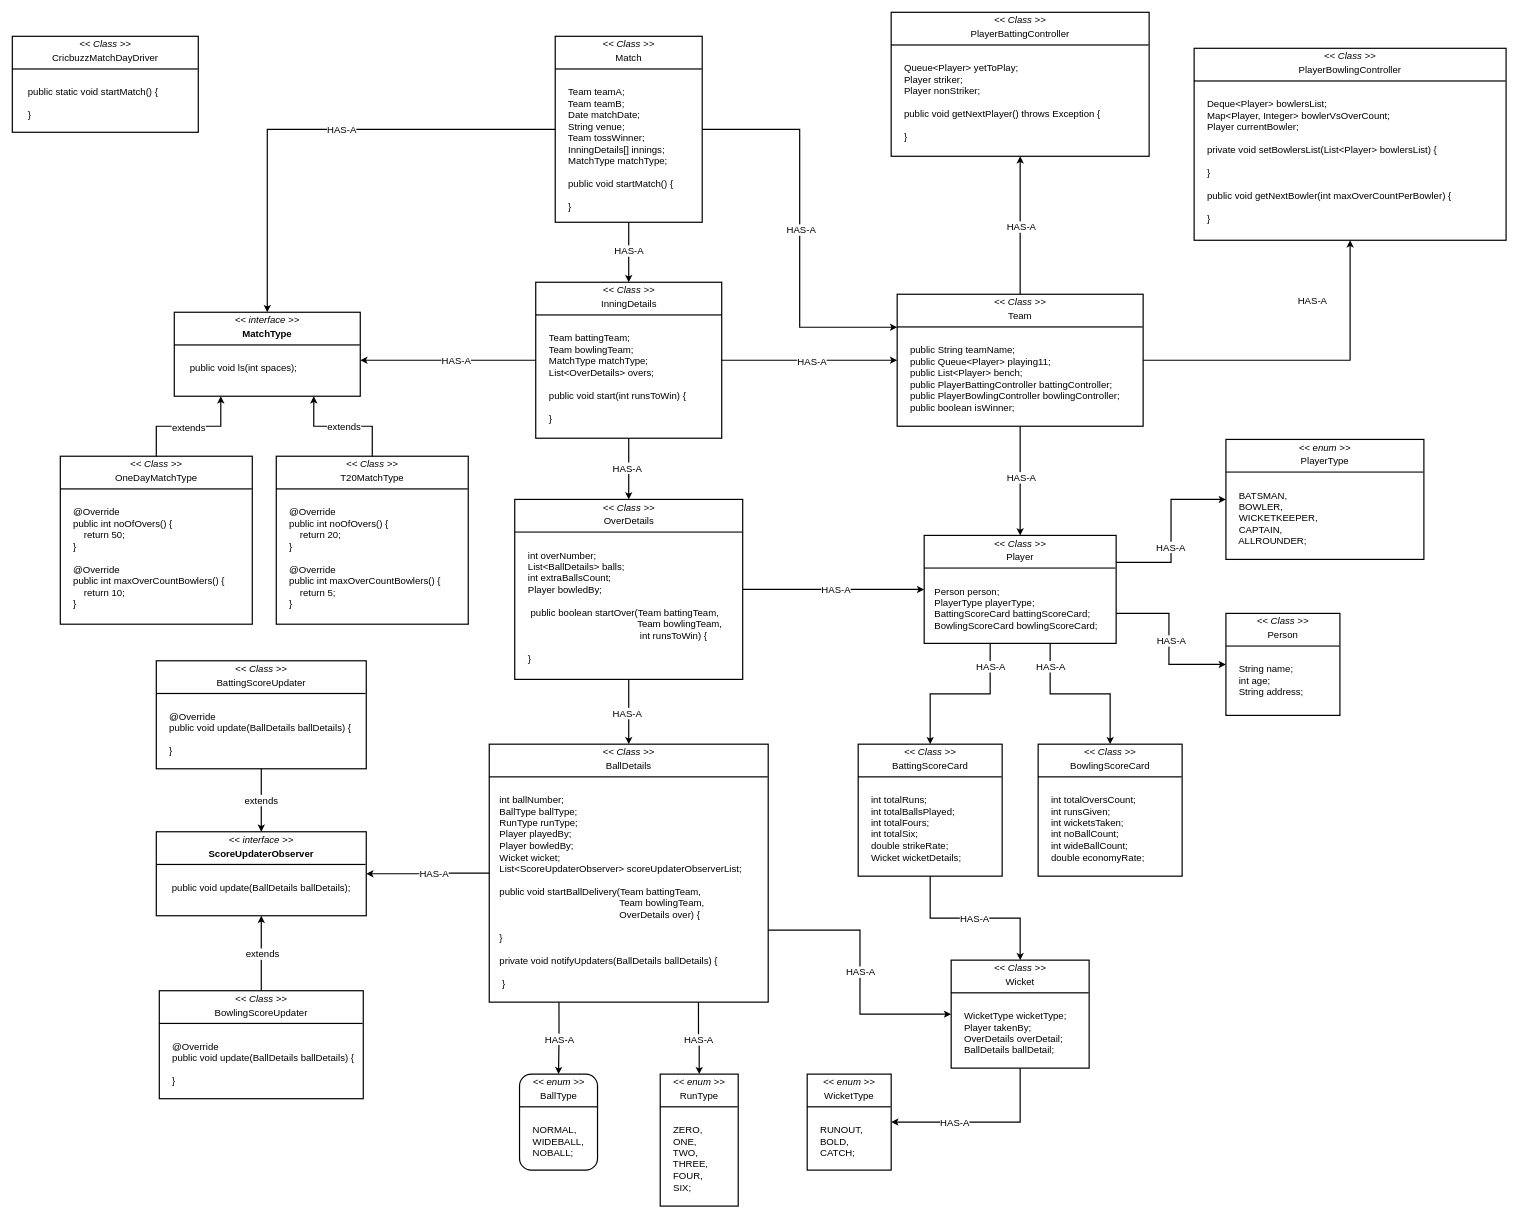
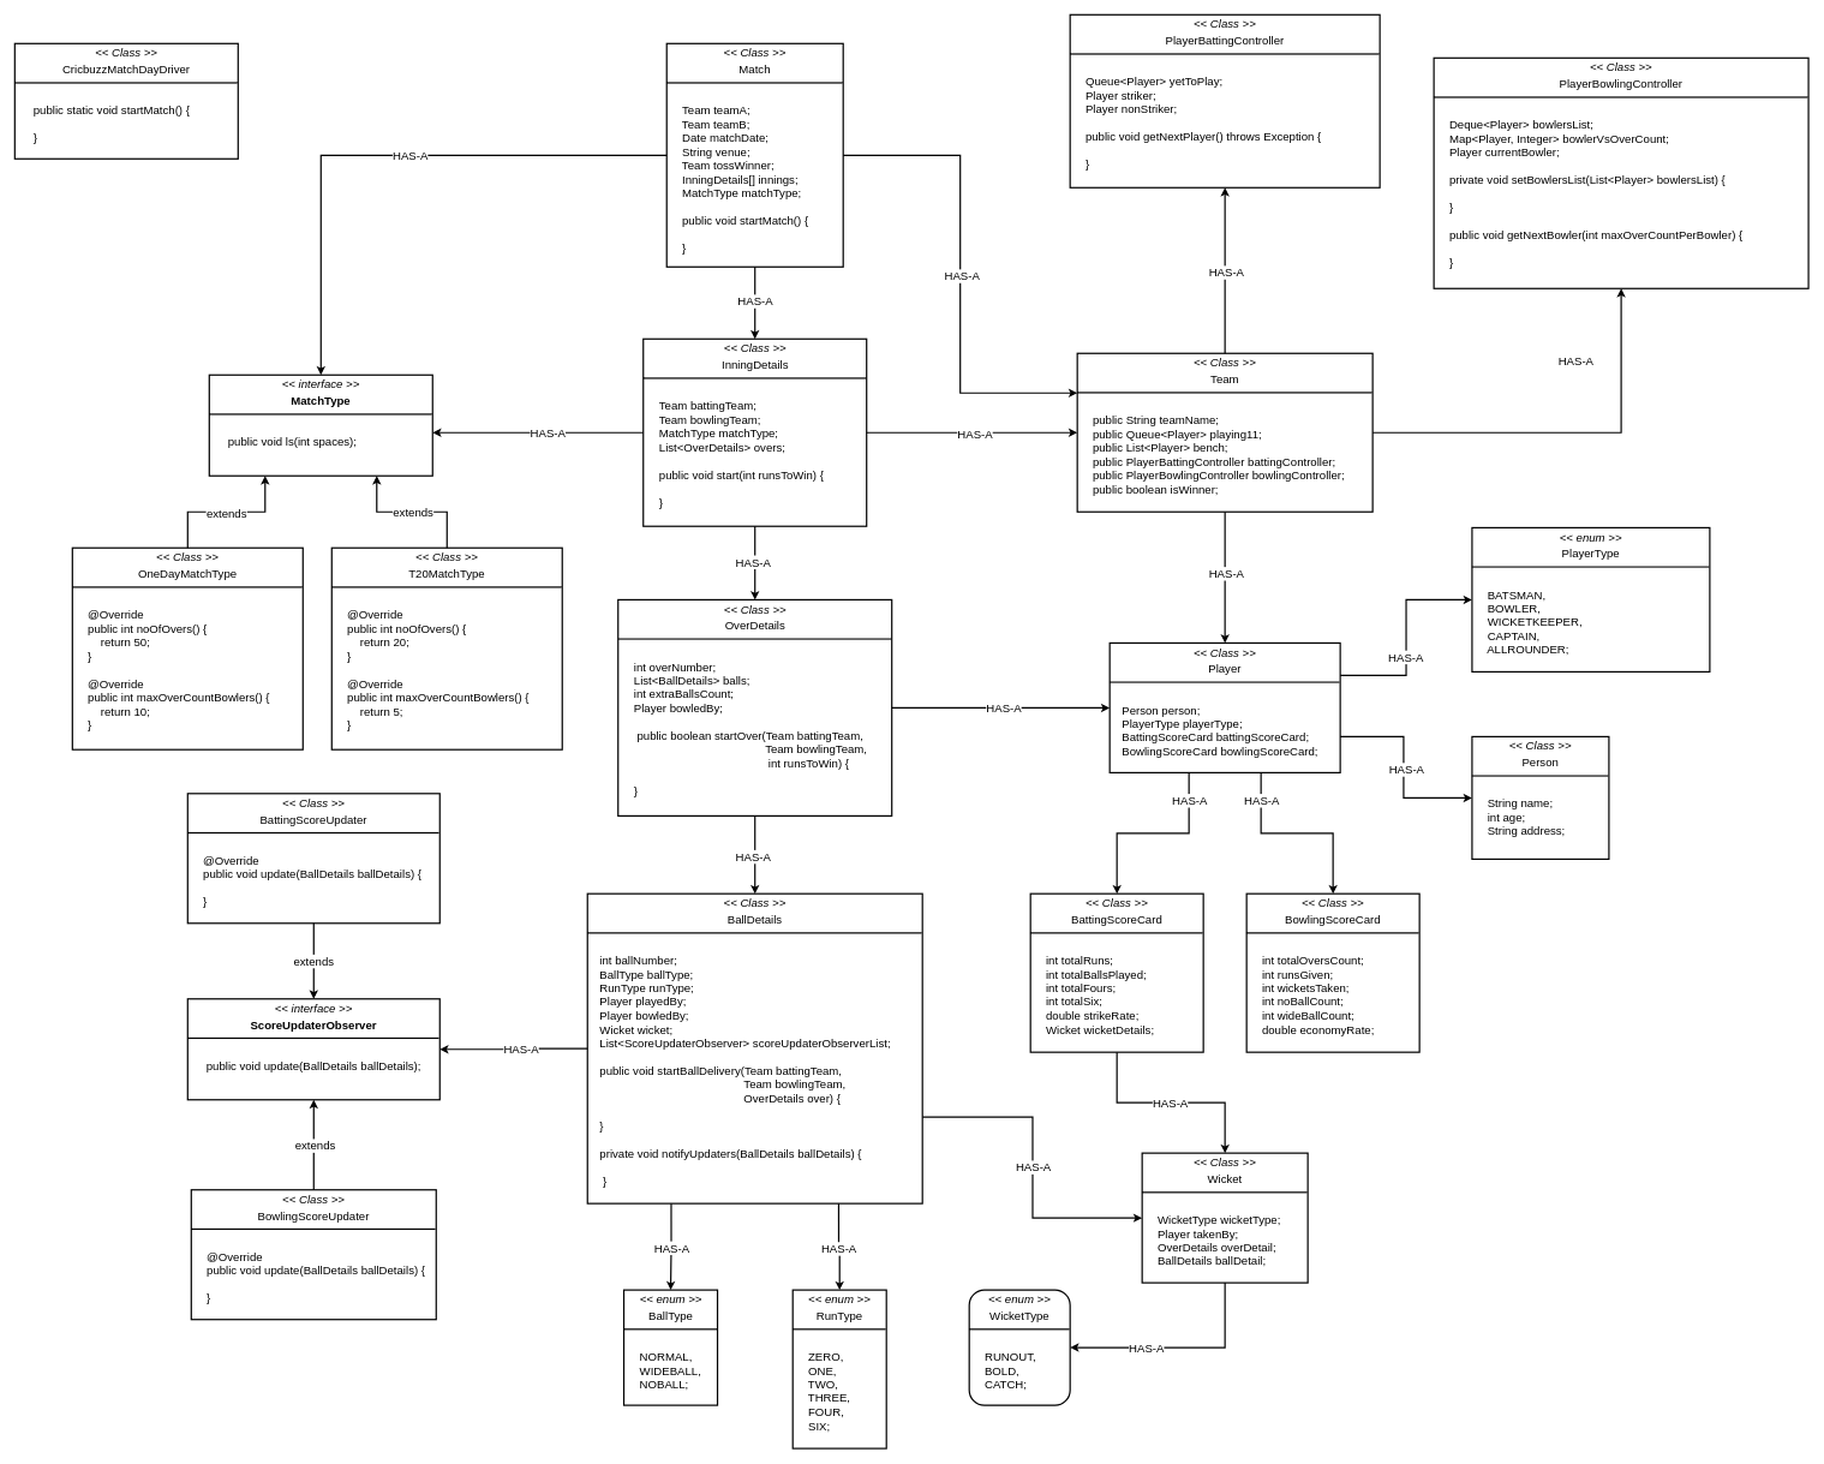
- <mxCell id="57" value="&lt;p style=&quot;margin: 4px 0px 0px; text-align: center;&quot;&gt;&lt;span style=&quot;background-color: initial;&quot;&gt;&lt;font&gt;&lt;i&gt;&amp;lt;&amp;lt; enum &amp;gt;&amp;gt;&lt;/i&gt;&lt;/font&gt;&lt;/span&gt;&lt;/p&gt;&lt;p style=&quot;margin: 4px 0px 0px; text-align: center;&quot;&gt;BallType&lt;/p&gt;&lt;hr style=&quot;border-style: solid;&quot;&gt;&lt;p style=&quot;margin: 0px 0px 0px 4px;&quot;&gt;&lt;font&gt;&lt;br&gt;&lt;/font&gt;&lt;/p&gt;&lt;p style=&quot;margin: 0px 0px 0px 4px;&quot;&gt;&amp;nbsp; &amp;nbsp;&lt;span style=&quot;background-color: transparent;&quot;&gt;&amp;nbsp;NORMAL,&lt;/span&gt;&lt;/p&gt;&lt;p style=&quot;margin: 0px 0px 0px 4px;&quot;&gt;&amp;nbsp; &amp;nbsp; WIDEBALL,&lt;/p&gt;&lt;p style=&quot;margin: 0px 0px 0px 4px;&quot;&gt;&amp;nbsp; &amp;nbsp; NOBALL;&lt;/p&gt;" style="verticalAlign=top;align=left;overflow=fill;html=1;whiteSpace=wrap;strokeWidth=2;fontSize=16;fillColor=none;spacing=2;rounded=1;" parent="1" vertex="1"><mxGeometry x="865.5" y="1790" width="130" height="160" as="geometry" /></mxCell>
+ <mxCell id="57" value="&lt;p style=&quot;margin: 4px 0px 0px; text-align: center;&quot;&gt;&lt;span style=&quot;background-color: initial;&quot;&gt;&lt;font&gt;&lt;i&gt;&amp;lt;&amp;lt; enum &amp;gt;&amp;gt;&lt;/i&gt;&lt;/font&gt;&lt;/span&gt;&lt;/p&gt;&lt;p style=&quot;margin: 4px 0px 0px; text-align: center;&quot;&gt;BallType&lt;/p&gt;&lt;hr style=&quot;border-style: solid;&quot;&gt;&lt;p style=&quot;margin: 0px 0px 0px 4px;&quot;&gt;&lt;font&gt;&lt;br&gt;&lt;/font&gt;&lt;/p&gt;&lt;p style=&quot;margin: 0px 0px 0px 4px;&quot;&gt;&amp;nbsp; &amp;nbsp;&lt;span style=&quot;background-color: transparent;&quot;&gt;&amp;nbsp;NORMAL,&lt;/span&gt;&lt;/p&gt;&lt;p style=&quot;margin: 0px 0px 0px 4px;&quot;&gt;&amp;nbsp; &amp;nbsp; WIDEBALL,&lt;/p&gt;&lt;p style=&quot;margin: 0px 0px 0px 4px;&quot;&gt;&amp;nbsp; &amp;nbsp; NOBALL;&lt;/p&gt;" style="verticalAlign=top;align=left;overflow=fill;html=1;whiteSpace=wrap;strokeWidth=2;fontSize=16;fillColor=none;spacing=2;" parent="1" vertex="1"><mxGeometry x="865.5" y="1790" width="130" height="160" as="geometry" /></mxCell>
- <mxCell id="69" value="&lt;p style=&quot;margin: 4px 0px 0px; text-align: center;&quot;&gt;&lt;span style=&quot;background-color: initial;&quot;&gt;&lt;font&gt;&lt;i&gt;&amp;lt;&amp;lt; enum &amp;gt;&amp;gt;&lt;/i&gt;&lt;/font&gt;&lt;/span&gt;&lt;/p&gt;&lt;p style=&quot;margin: 4px 0px 0px; text-align: center;&quot;&gt;WicketType&lt;/p&gt;&lt;hr style=&quot;border-style: solid;&quot;&gt;&lt;p style=&quot;margin: 0px 0px 0px 4px;&quot;&gt;&lt;font&gt;&lt;br&gt;&lt;/font&gt;&lt;/p&gt;&lt;p style=&quot;margin: 0px 0px 0px 4px;&quot;&gt;&amp;nbsp; &amp;nbsp;&lt;span style=&quot;background-color: transparent;&quot;&gt;&amp;nbsp;&lt;/span&gt;&lt;span style=&quot;background-color: transparent;&quot;&gt;RUNOUT,&lt;/span&gt;&lt;/p&gt;&lt;p style=&quot;margin: 0px 0px 0px 4px;&quot;&gt;&amp;nbsp; &amp;nbsp; BOLD,&lt;/p&gt;&lt;p style=&quot;margin: 0px 0px 0px 4px;&quot;&gt;&amp;nbsp; &amp;nbsp; CATCH;&lt;/p&gt;" style="verticalAlign=top;align=left;overflow=fill;html=1;whiteSpace=wrap;strokeWidth=2;fontSize=16;fillColor=none;spacing=2;" parent="1" vertex="1"><mxGeometry x="1345" y="1790" width="140" height="160" as="geometry" /></mxCell>
+ <mxCell id="69" value="&lt;p style=&quot;margin: 4px 0px 0px; text-align: center;&quot;&gt;&lt;span style=&quot;background-color: initial;&quot;&gt;&lt;font&gt;&lt;i&gt;&amp;lt;&amp;lt; enum &amp;gt;&amp;gt;&lt;/i&gt;&lt;/font&gt;&lt;/span&gt;&lt;/p&gt;&lt;p style=&quot;margin: 4px 0px 0px; text-align: center;&quot;&gt;WicketType&lt;/p&gt;&lt;hr style=&quot;border-style: solid;&quot;&gt;&lt;p style=&quot;margin: 0px 0px 0px 4px;&quot;&gt;&lt;font&gt;&lt;br&gt;&lt;/font&gt;&lt;/p&gt;&lt;p style=&quot;margin: 0px 0px 0px 4px;&quot;&gt;&amp;nbsp; &amp;nbsp;&lt;span style=&quot;background-color: transparent;&quot;&gt;&amp;nbsp;&lt;/span&gt;&lt;span style=&quot;background-color: transparent;&quot;&gt;RUNOUT,&lt;/span&gt;&lt;/p&gt;&lt;p style=&quot;margin: 0px 0px 0px 4px;&quot;&gt;&amp;nbsp; &amp;nbsp; BOLD,&lt;/p&gt;&lt;p style=&quot;margin: 0px 0px 0px 4px;&quot;&gt;&amp;nbsp; &amp;nbsp; CATCH;&lt;/p&gt;" style="verticalAlign=top;align=left;overflow=fill;html=1;whiteSpace=wrap;strokeWidth=2;fontSize=16;fillColor=none;spacing=2;rounded=1;" parent="1" vertex="1"><mxGeometry x="1345" y="1790" width="140" height="160" as="geometry" /></mxCell>
